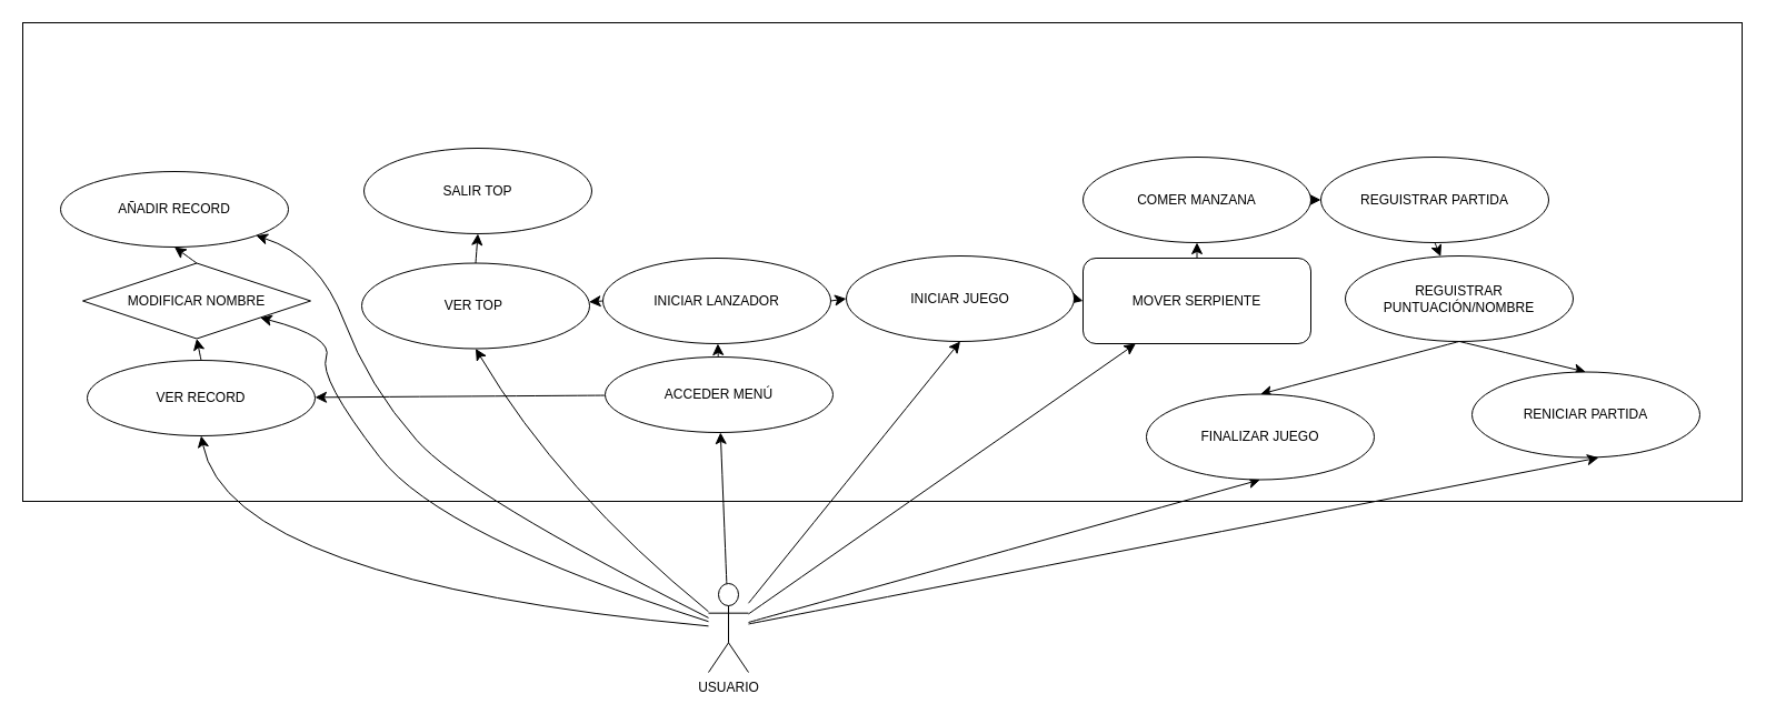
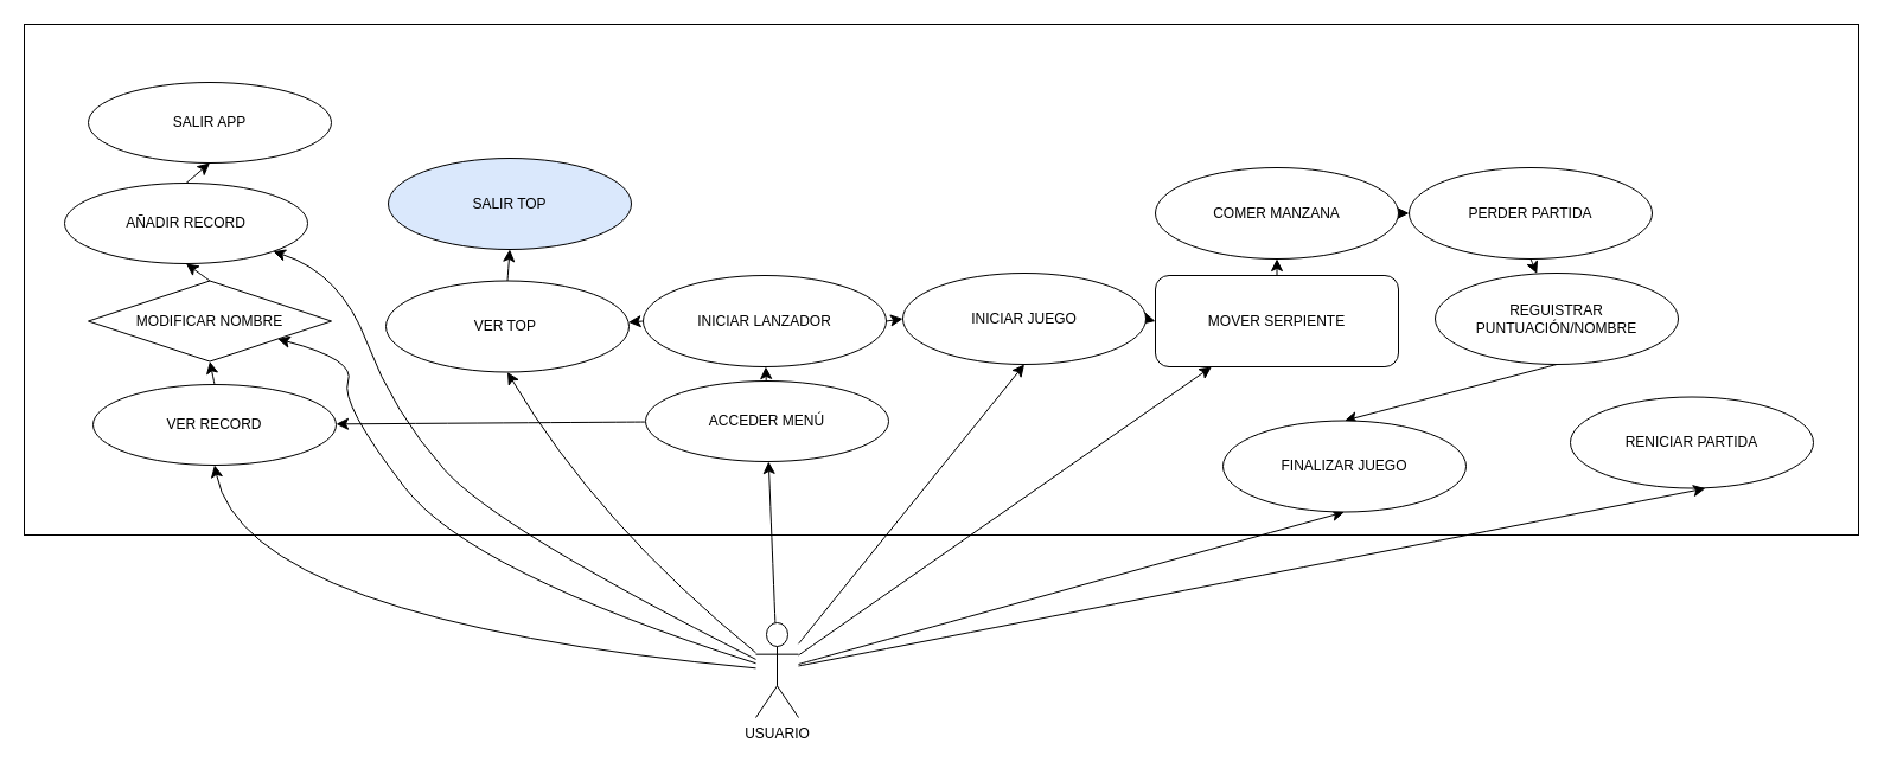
+ <mxCell id="35" value="SALIR APP" style="ellipse;whiteSpace=wrap;html=1;" vertex="1" parent="1"><mxGeometry x="74" y="69" width="205" height="68" as="geometry" /></mxCell>
+ <mxCell id="33" style="edgeStyle=none;curved=1;rounded=0;orthogonalLoop=1;jettySize=auto;html=1;exitX=0.5;exitY=0;exitDx=0;exitDy=0;entryX=0.5;entryY=1;entryDx=0;entryDy=0;fontSize=12;startSize=8;endSize=8;" edge="1" parent="1" source="34" target="35"><mxGeometry relative="1" as="geometry" /></mxCell>
- <mxCell id="39" value="SALIR TOP" style="ellipse;whiteSpace=wrap;html=1;" vertex="1" parent="1"><mxGeometry x="327" y="133" width="205" height="77" as="geometry" /></mxCell>
+ <mxCell id="39" value="SALIR TOP" style="ellipse;whiteSpace=wrap;html=1;fillColor=#dae8fc;" vertex="1" parent="1"><mxGeometry x="327" y="133" width="205" height="77" as="geometry" /></mxCell>
- <mxCell id="25" value="REGUISTRAR PARTIDA" style="ellipse;whiteSpace=wrap;html=1;" parent="1" vertex="1"><mxGeometry x="1188" y="141" width="205" height="77" as="geometry" /></mxCell>
+ <mxCell id="25" value="PERDER PARTIDA" style="ellipse;whiteSpace=wrap;html=1;" parent="1" vertex="1"><mxGeometry x="1188" y="141" width="205" height="77" as="geometry" /></mxCell>
- <mxCell id="27" style="edgeStyle=none;curved=1;rounded=0;orthogonalLoop=1;jettySize=auto;html=1;exitX=0.5;exitY=1;exitDx=0;exitDy=0;entryX=0.5;entryY=0;entryDx=0;entryDy=0;fontSize=12;startSize=8;endSize=8;" edge="1" parent="1" source="28" target="41"><mxGeometry relative="1" as="geometry" /></mxCell>
